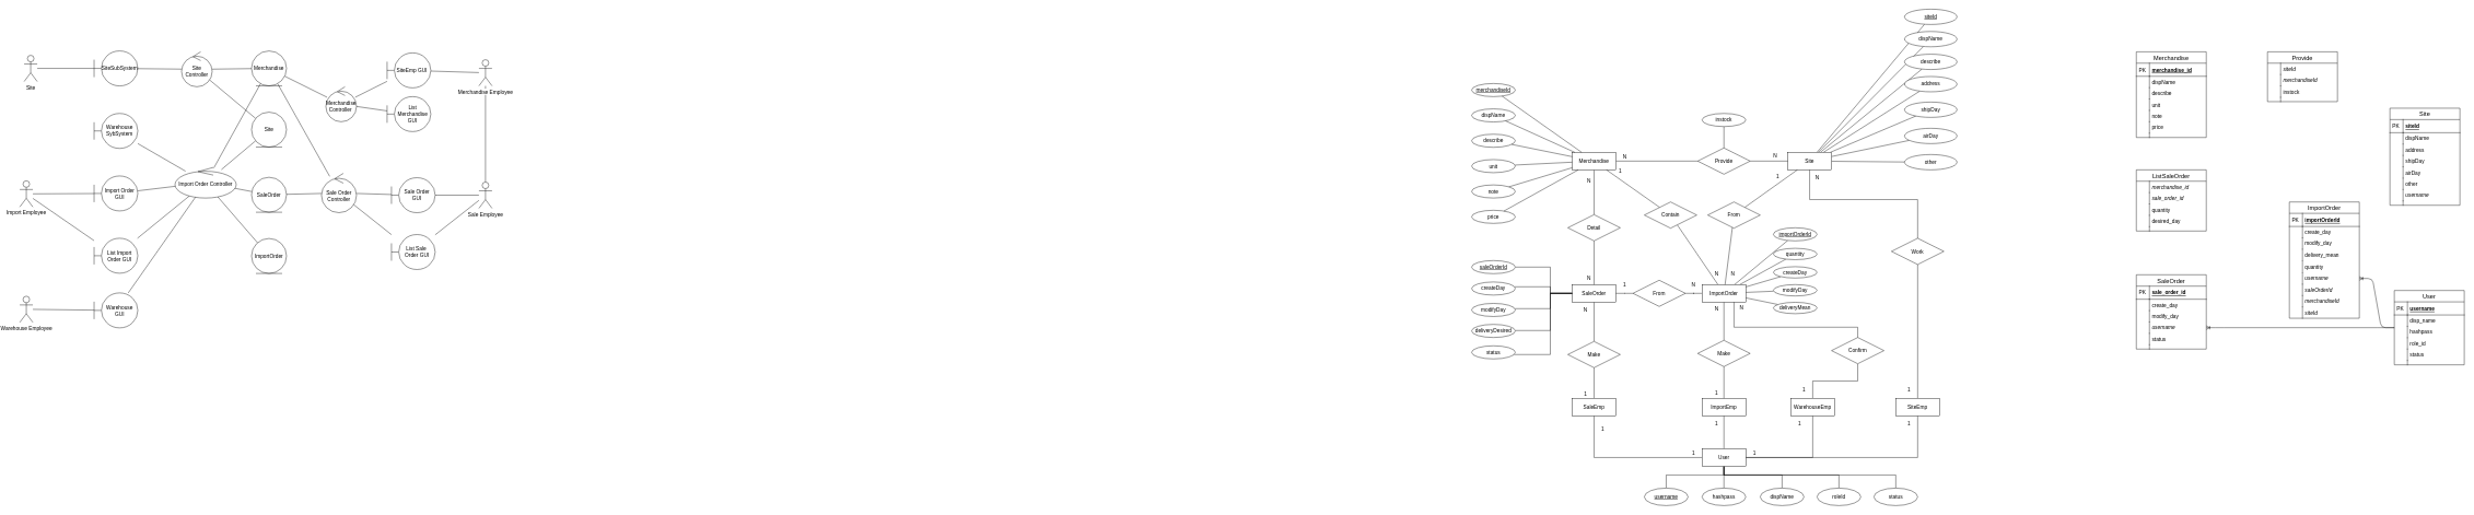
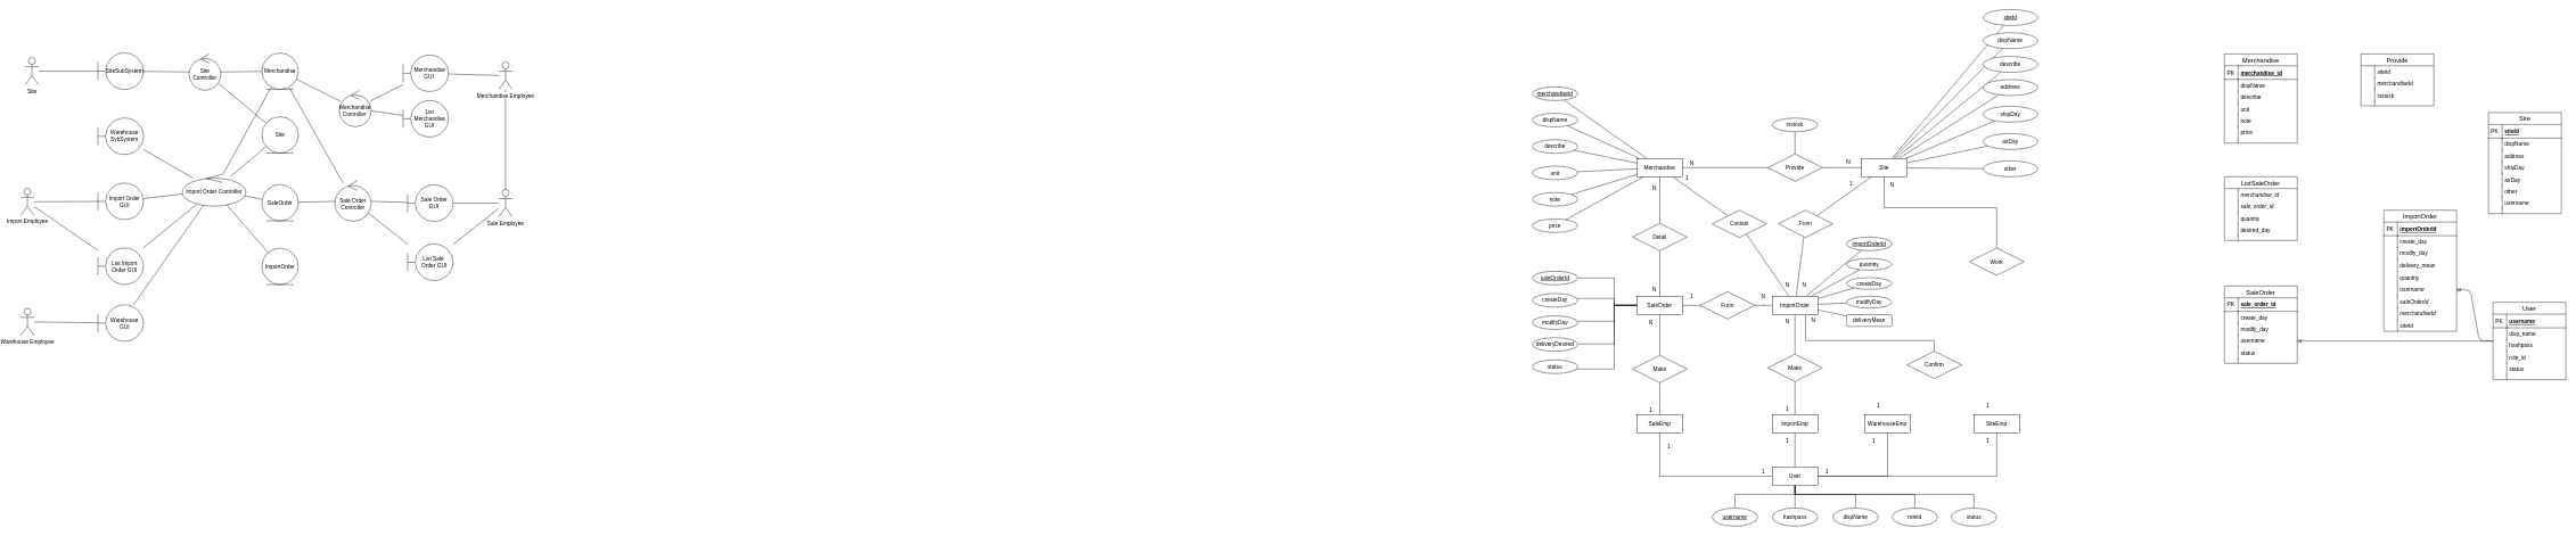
- <mxCell id="201" value="SiteEmp GUI&amp;nbsp;" style="shape=umlBoundary;whiteSpace=wrap;html=1;" parent="1" vertex="1"><mxGeometry x="860" y="120.5" width="100" height="80" as="geometry" /></mxCell>
+ <mxCell id="201" value="Merchandise GUI&amp;nbsp;" style="shape=umlBoundary;whiteSpace=wrap;html=1;" parent="1" vertex="1"><mxGeometry x="860" y="120.5" width="100" height="80" as="geometry" /></mxCell>
- <mxCell id="88" value="deliveryMean" style="ellipse;whiteSpace=wrap;html=1;align=center;" parent="1" vertex="1"><mxGeometry x="4030" y="691" width="100" height="26" as="geometry" /></mxCell>
+ <mxCell id="88" value="deliveryMean" style="whiteSpace=wrap;html=1;align=center;rounded=1;" parent="1" vertex="1"><mxGeometry x="4030" y="691" width="100" height="26" as="geometry" /></mxCell>
- <mxCell id="210" style="edgeStyle=orthogonalEdgeStyle;rounded=0;orthogonalLoop=1;jettySize=auto;html=1;endFill=0;endArrow=none;" edge="1" parent="1" source="211" target="213"><mxGeometry relative="1" as="geometry" /></mxCell>
- <mxCell id="42" style="edgeStyle=orthogonalEdgeStyle;rounded=0;orthogonalLoop=1;jettySize=auto;html=1;endArrow=none;endFill=0;" parent="1" source="43" target="49" edge="1"><mxGeometry relative="1" as="geometry"><mxPoint x="4335" y="1011.5" as="targetPoint" /></mxGeometry></mxCell>
